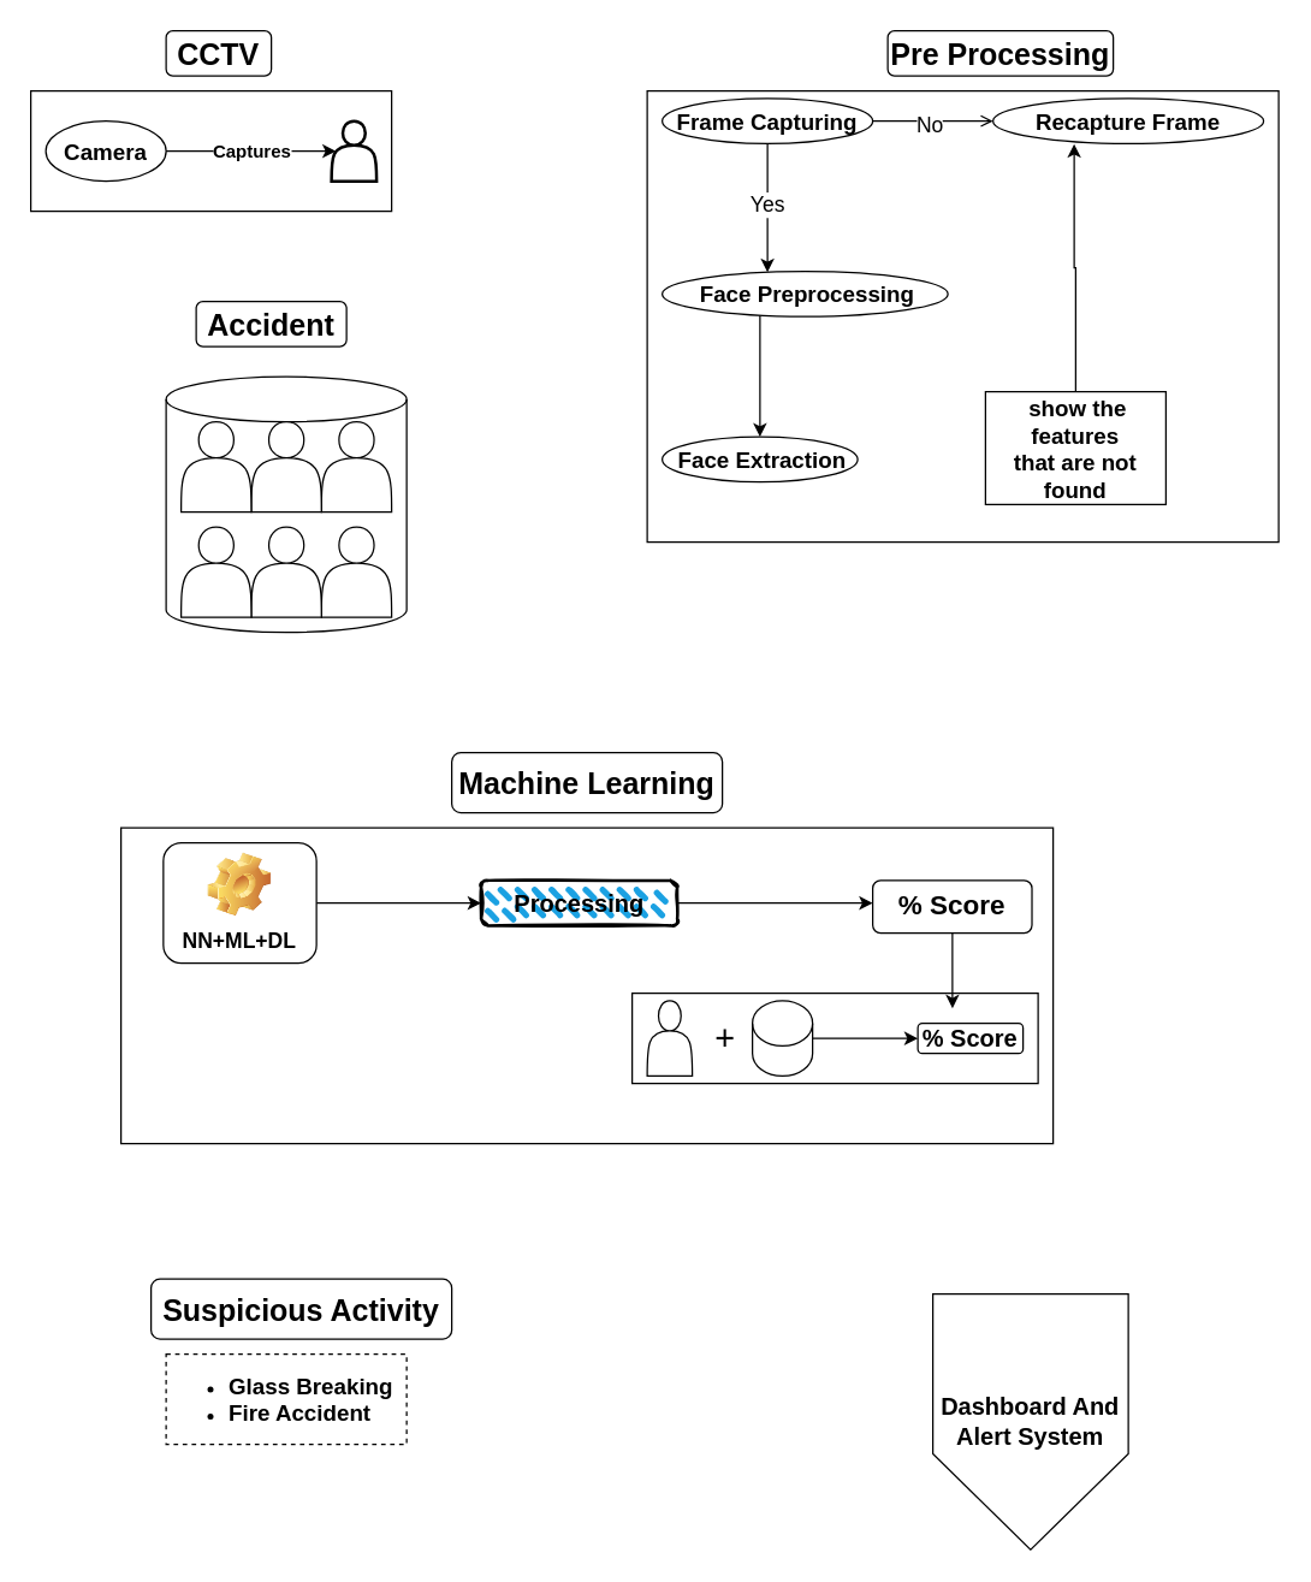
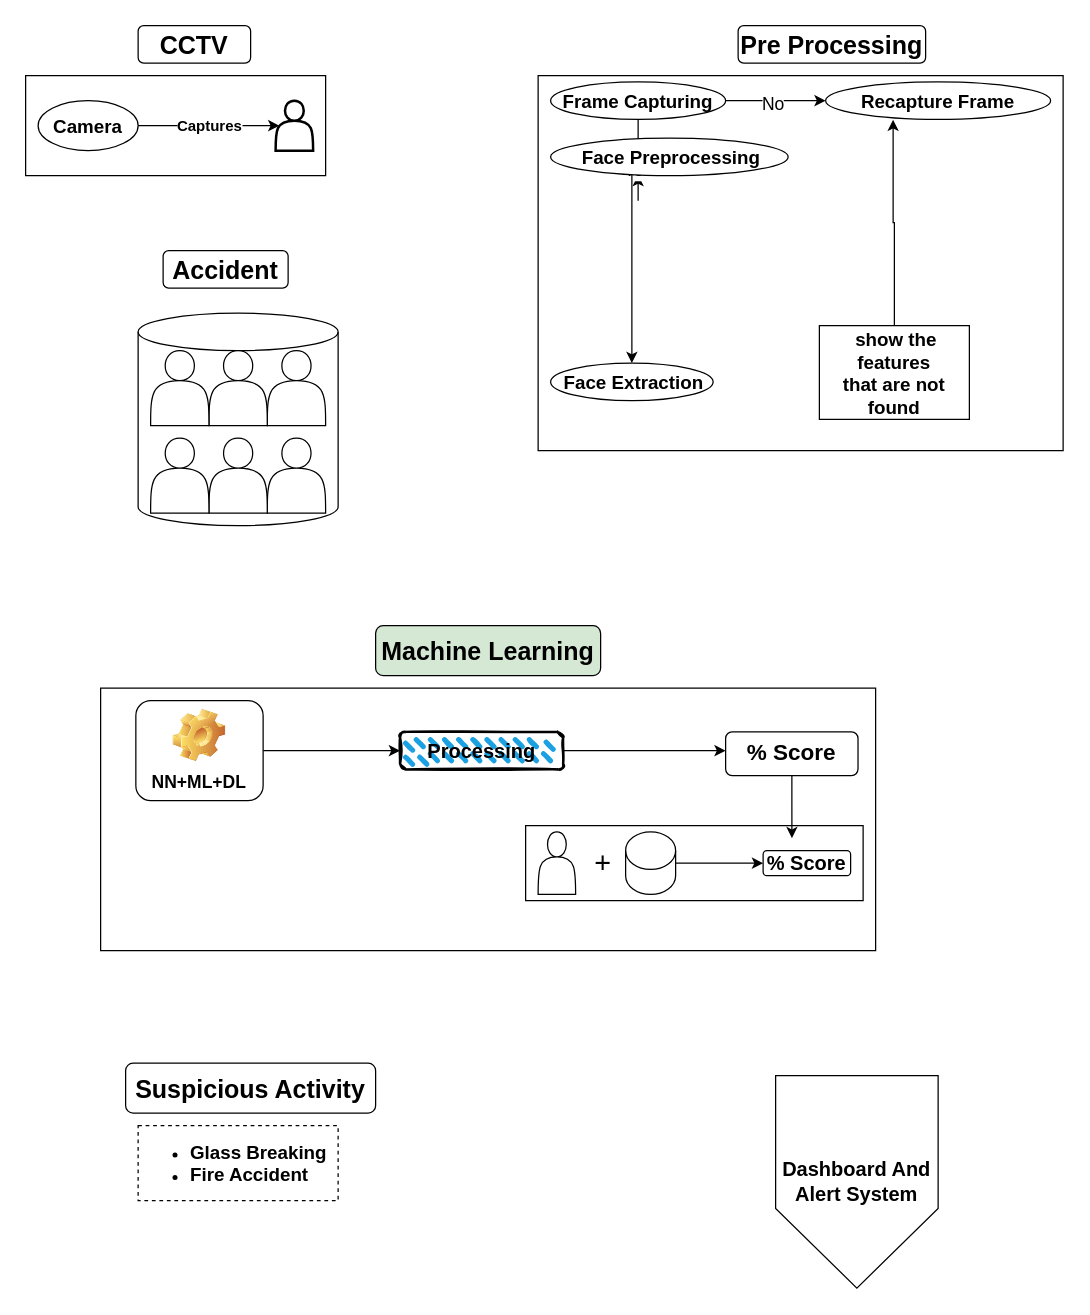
- <mxCell id="2" value="&lt;b&gt;&lt;font style=&quot;font-size: 20px;&quot;&gt;CCTV&lt;/font&gt;&lt;/b&gt;" style="rounded=1;whiteSpace=wrap;html=1;" parent="1" vertex="1"><mxGeometry x="110" y="20" width="70" height="30" as="geometry" /></mxCell>
+ <mxCell id="2" value="&lt;b&gt;&lt;font style=&quot;font-size: 20px;&quot;&gt;CCTV&lt;/font&gt;&lt;/b&gt;" style="rounded=1;whiteSpace=wrap;html=1;" parent="1" vertex="1"><mxGeometry x="110" y="20" width="90" height="30" as="geometry" /></mxCell>
- <mxCell id="11" value="" style="edgeStyle=orthogonalEdgeStyle;rounded=0;orthogonalLoop=1;jettySize=auto;html=1;endArrow=open;" parent="9" source="15" target="16" edge="1"><mxGeometry relative="1" as="geometry" /></mxCell>
+ <mxCell id="11" value="" style="edgeStyle=orthogonalEdgeStyle;rounded=0;orthogonalLoop=1;jettySize=auto;html=1;" parent="9" source="15" target="16" edge="1"><mxGeometry relative="1" as="geometry" /></mxCell>
- <mxCell id="18" value="&amp;nbsp;&lt;font style=&quot;font-size: 15px;&quot;&gt;&lt;b&gt;Face Preprocessing&lt;/b&gt;&lt;/font&gt;" style="ellipse;whiteSpace=wrap;html=1;" parent="9" vertex="1"><mxGeometry x="10" y="120" width="190" height="30" as="geometry" /></mxCell>
+ <mxCell id="18" value="&amp;nbsp;&lt;font style=&quot;font-size: 15px;&quot;&gt;&lt;b&gt;Face Preprocessing&lt;/b&gt;&lt;/font&gt;" style="ellipse;whiteSpace=wrap;html=1;" parent="9" vertex="1"><mxGeometry x="10" y="50" width="190" height="30" as="geometry" /></mxCell>
- <mxCell id="31" value="&lt;font style=&quot;font-size: 20px;&quot;&gt;&lt;b&gt;Machine Learning&lt;/b&gt;&lt;/font&gt;" style="rounded=1;whiteSpace=wrap;html=1;" vertex="1" parent="1"><mxGeometry x="300" y="500" width="180" height="40" as="geometry" /></mxCell>
+ <mxCell id="31" value="&lt;font style=&quot;font-size: 20px;&quot;&gt;&lt;b&gt;Machine Learning&lt;/b&gt;&lt;/font&gt;" style="rounded=1;whiteSpace=wrap;html=1;fillColor=#d5e8d4;" vertex="1" parent="1"><mxGeometry x="300" y="500" width="180" height="40" as="geometry" /></mxCell>
